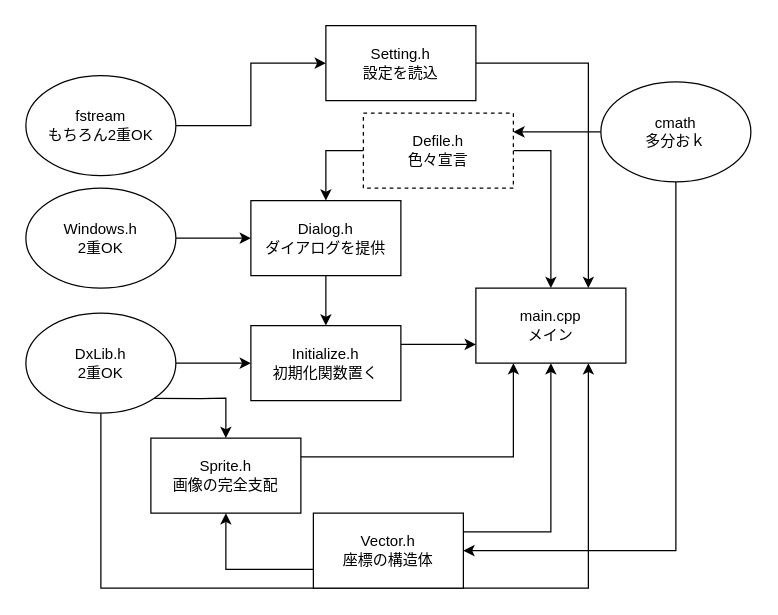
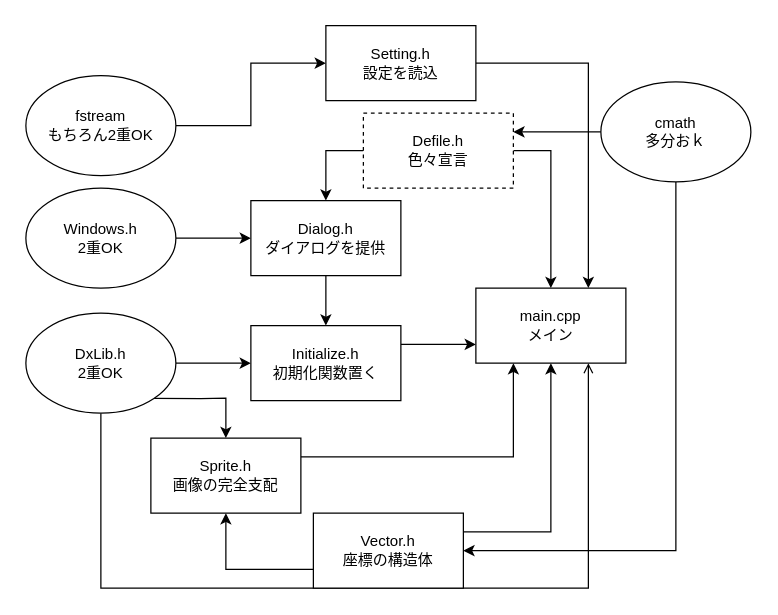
- <mxCell id="4" style="edgeStyle=orthogonalEdgeStyle;rounded=0;orthogonalLoop=1;jettySize=auto;html=1;exitX=0.5;exitY=1;exitDx=0;exitDy=0;entryX=0.75;entryY=1;entryDx=0;entryDy=0;" edge="1" parent="1" source="5" target="24"><mxGeometry relative="1" as="geometry"><Array as="points"><mxPoint x="80" y="470" /><mxPoint x="470" y="470" /></Array></mxGeometry></mxCell>
+ <mxCell id="4" style="edgeStyle=orthogonalEdgeStyle;rounded=0;orthogonalLoop=1;jettySize=auto;html=1;exitX=0.5;exitY=1;exitDx=0;exitDy=0;entryX=0.75;entryY=1;entryDx=0;entryDy=0;endArrow=open;" edge="1" parent="1" source="5" target="24"><mxGeometry relative="1" as="geometry"><Array as="points"><mxPoint x="80" y="470" /><mxPoint x="470" y="470" /></Array></mxGeometry></mxCell>
